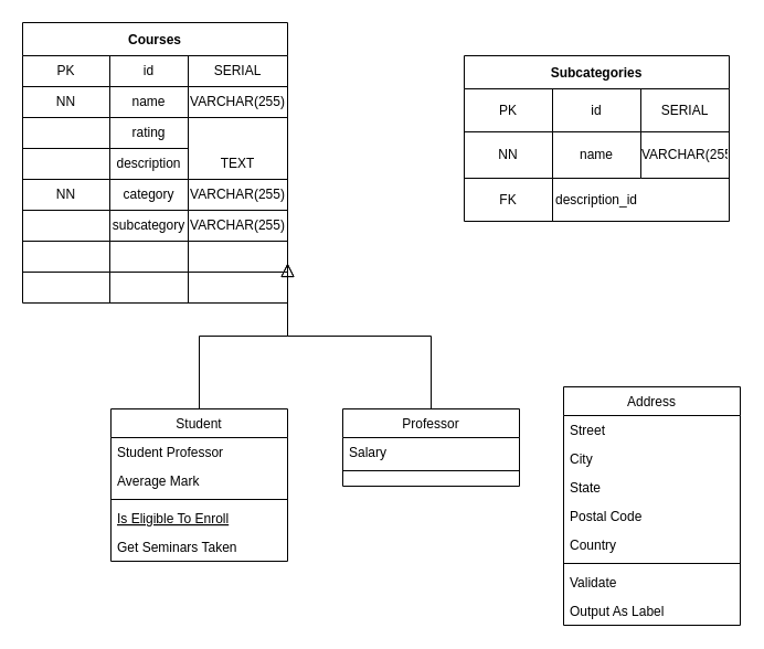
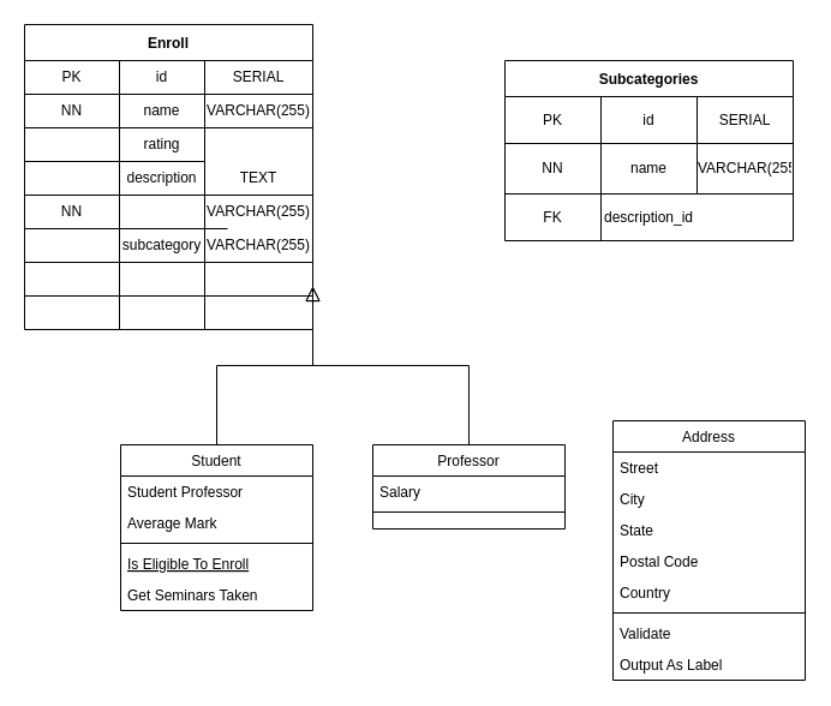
- <mxCell id="22" value="Courses" style="shape=table;startSize=30;container=1;collapsible=0;childLayout=tableLayout;fontStyle=1;align=center;pointerEvents=1;" vertex="1" parent="1"><mxGeometry x="20" y="20" width="240" height="254" as="geometry" /></mxCell>
+ <mxCell id="22" value="Enroll" style="shape=table;startSize=30;container=1;collapsible=0;childLayout=tableLayout;fontStyle=1;align=center;pointerEvents=1;" vertex="1" parent="1"><mxGeometry x="20" y="20" width="240" height="254" as="geometry" /></mxCell>
- <mxCell id="40" value="category" style="shape=partialRectangle;html=1;whiteSpace=wrap;connectable=0;fillColor=none;top=0;left=0;bottom=0;right=0;overflow=hidden;pointerEvents=1;" vertex="1" parent="38"><mxGeometry x="79" width="71" height="28" as="geometry" /></mxCell>
